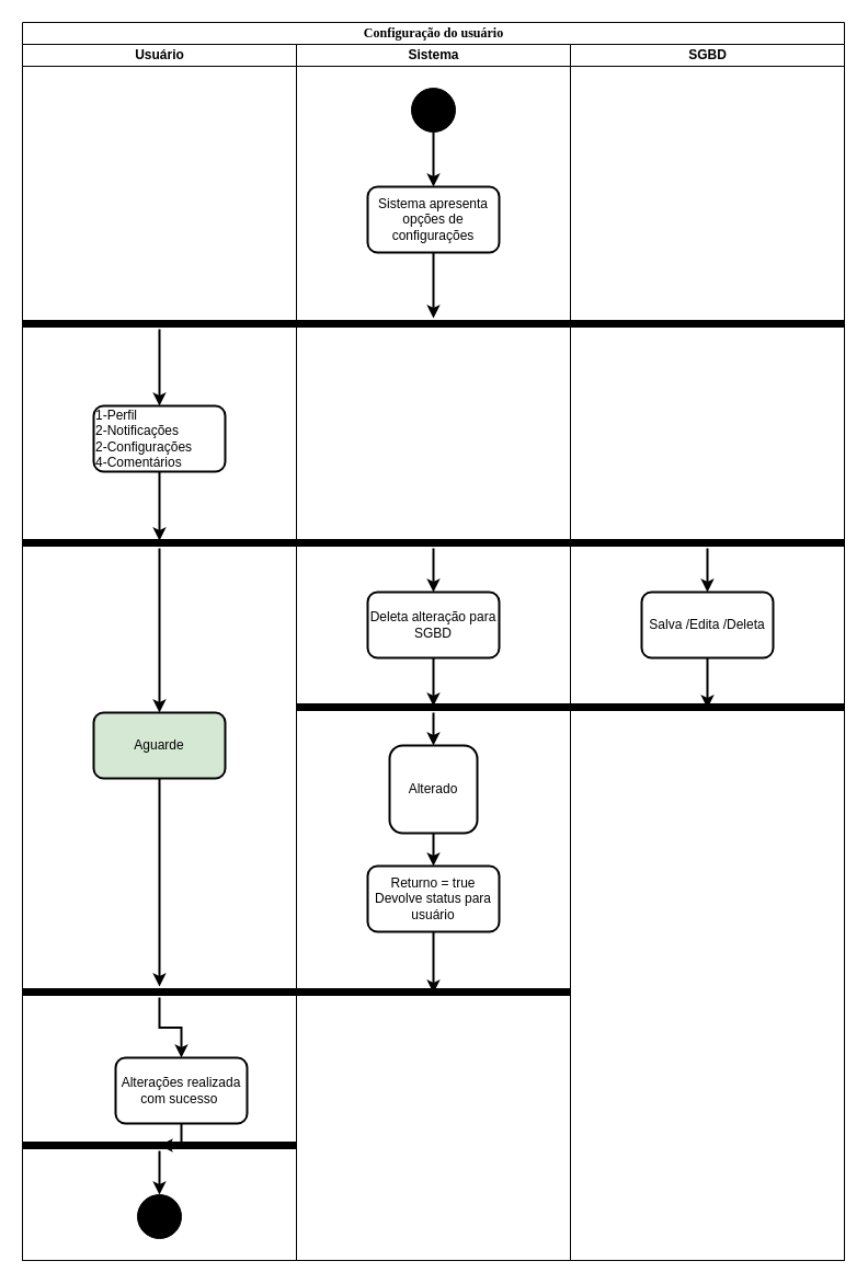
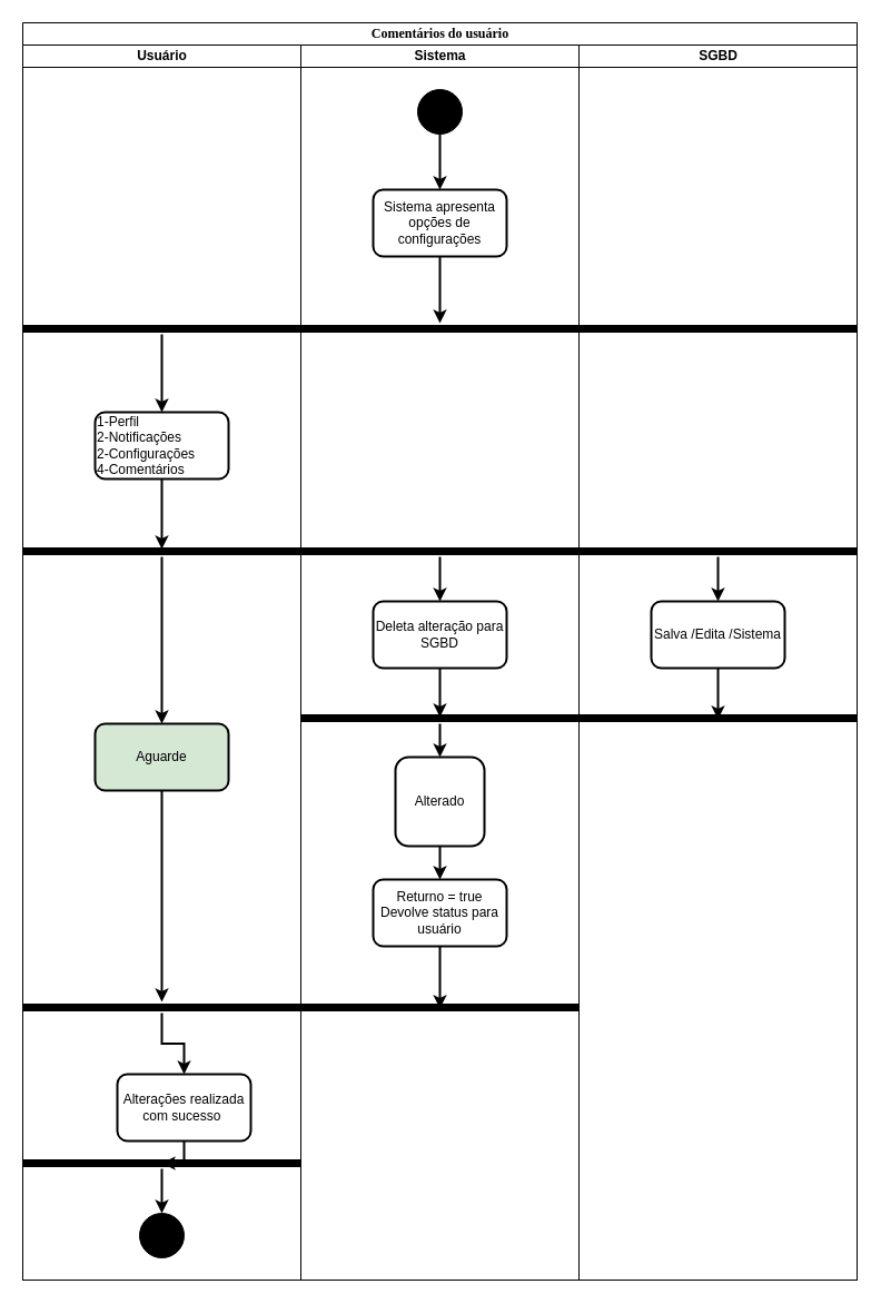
- <mxCell id="2" value="Configuração do usuário" style="swimlane;html=1;childLayout=stackLayout;startSize=20;rounded=0;shadow=0;comic=0;labelBackgroundColor=none;strokeWidth=1;fontFamily=Verdana;fontSize=12;align=center;" vertex="1" parent="1"><mxGeometry x="20" y="20" width="750" height="1130" as="geometry" /></mxCell>
+ <mxCell id="2" value="Comentários do usuário" style="swimlane;html=1;childLayout=stackLayout;startSize=20;rounded=0;shadow=0;comic=0;labelBackgroundColor=none;strokeWidth=1;fontFamily=Verdana;fontSize=12;align=center;" vertex="1" parent="1"><mxGeometry x="20" y="20" width="750" height="1130" as="geometry" /></mxCell>
- <mxCell id="27" value="Salva /Edita /Deleta" style="rounded=1;whiteSpace=wrap;html=1;strokeWidth=2;" vertex="1" parent="23"><mxGeometry x="65" y="500" width="120" height="60" as="geometry" /></mxCell>
+ <mxCell id="27" value="Salva /Edita /Sistema" style="rounded=1;whiteSpace=wrap;html=1;strokeWidth=2;" vertex="1" parent="23"><mxGeometry x="65" y="500" width="120" height="60" as="geometry" /></mxCell>
